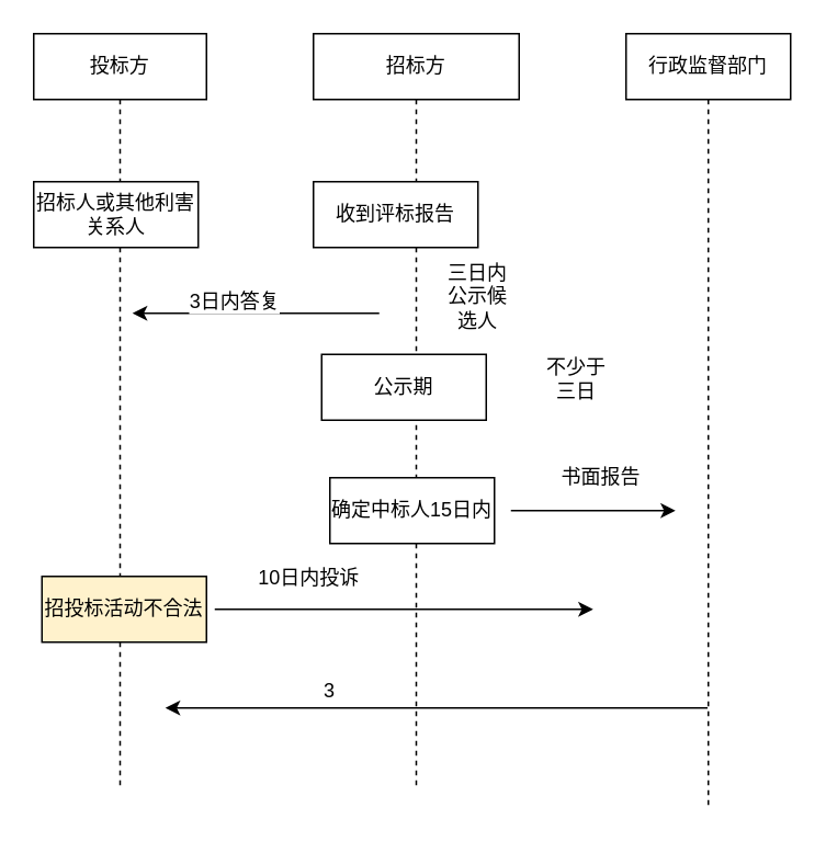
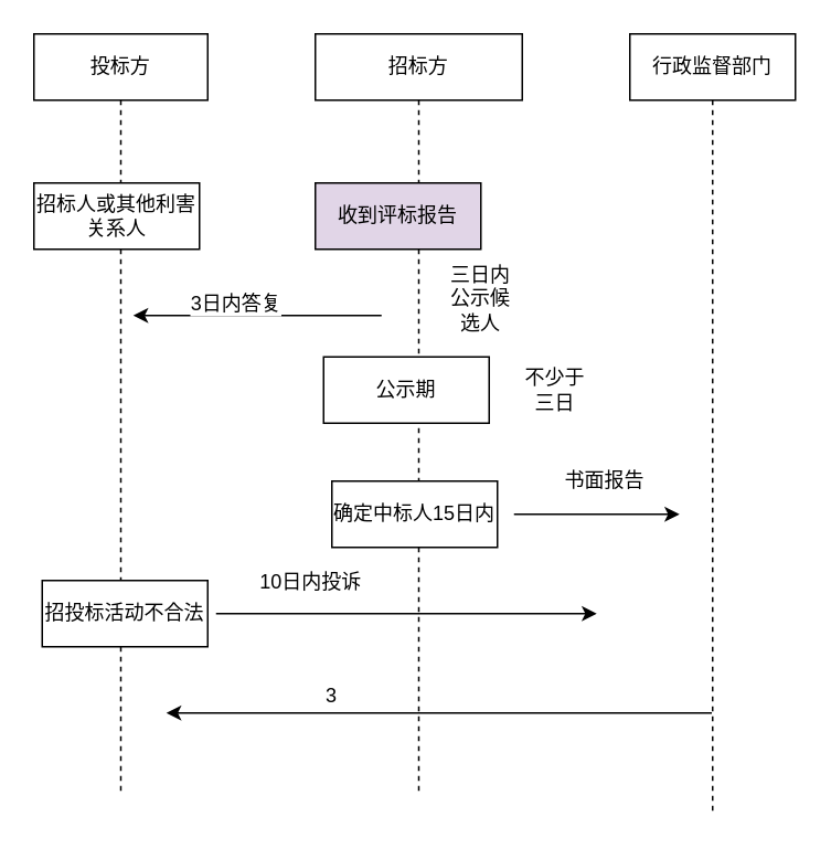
- <mxCell id="6" value="收到评标报告" style="rounded=0;whiteSpace=wrap;html=1;" vertex="1" parent="5"><mxGeometry y="90" width="100" height="40" as="geometry" /></mxCell>
+ <mxCell id="6" value="收到评标报告" style="rounded=0;whiteSpace=wrap;html=1;fillColor=#e1d5e7;" vertex="1" parent="5"><mxGeometry y="90" width="100" height="40" as="geometry" /></mxCell>
- <mxCell id="10" value="不少于三日" style="text;html=1;strokeColor=none;fillColor=none;align=center;verticalAlign=middle;whiteSpace=wrap;rounded=0;" vertex="1" parent="1"><mxGeometry x="330" y="220" width="40" height="20" as="geometry" /></mxCell>
+ <mxCell id="10" value="不少于三日" style="text;html=1;strokeColor=none;fillColor=none;align=center;verticalAlign=middle;whiteSpace=wrap;rounded=0;" vertex="1" parent="1"><mxGeometry x="315" y="225" width="40" height="20" as="geometry" /></mxCell>
- <mxCell id="4" value="招投标活动不合法" style="rounded=0;whiteSpace=wrap;html=1;fillColor=#fff2cc;" vertex="1" parent="2"><mxGeometry x="5" y="330" width="100" height="40" as="geometry" /></mxCell>
+ <mxCell id="4" value="招投标活动不合法" style="rounded=0;whiteSpace=wrap;html=1;" vertex="1" parent="2"><mxGeometry x="5" y="330" width="100" height="40" as="geometry" /></mxCell>
